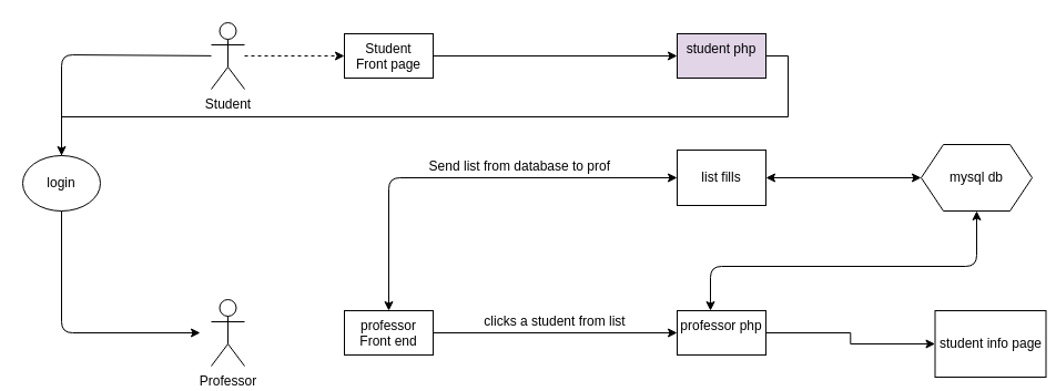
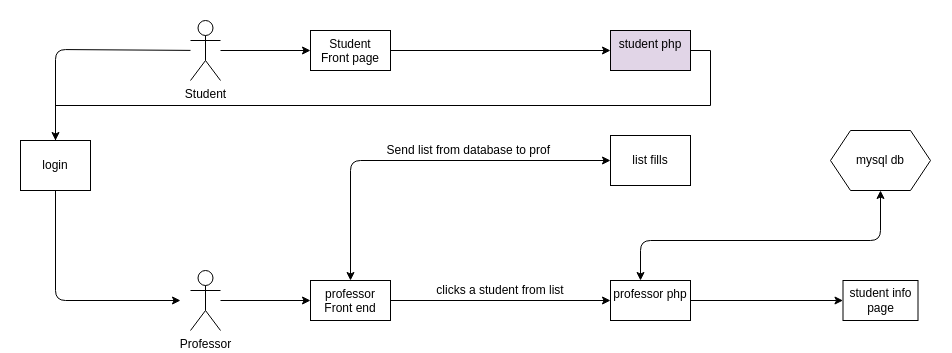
- <mxCell id="2" value="" style="edgeStyle=orthogonalEdgeStyle;rounded=0;orthogonalLoop=1;jettySize=auto;html=1;dashed=1;" edge="1" parent="1" source="3" target="5"><mxGeometry relative="1" as="geometry" /></mxCell>
+ <mxCell id="2" value="" style="edgeStyle=orthogonalEdgeStyle;rounded=0;orthogonalLoop=1;jettySize=auto;html=1;" edge="1" parent="1" source="3" target="5"><mxGeometry relative="1" as="geometry" /></mxCell>
- <mxCell id="24" value="" style="endArrow=classic;startArrow=classic;html=1;exitX=1;exitY=0.5;exitDx=0;exitDy=0;entryX=0;entryY=0.5;entryDx=0;entryDy=0;" edge="1" parent="1" source="22" target="8"><mxGeometry width="50" height="50" relative="1" as="geometry"><mxPoint x="740" y="185" as="sourcePoint" /><mxPoint x="790" y="135" as="targetPoint" /></mxGeometry></mxCell>
- <mxCell id="12" value="login" style="ellipse;whiteSpace=wrap;html=1;" vertex="1" parent="1"><mxGeometry x="20" y="140" width="70" height="50" as="geometry" /></mxCell>
+ <mxCell id="12" value="login" style="whiteSpace=wrap;html=1;rounded=0;" vertex="1" parent="1"><mxGeometry x="20" y="140" width="70" height="50" as="geometry" /></mxCell>
+ <mxCell id="9" value="" style="edgeStyle=orthogonalEdgeStyle;rounded=0;orthogonalLoop=1;jettySize=auto;html=1;" edge="1" parent="1" source="10" target="11"><mxGeometry relative="1" as="geometry" /></mxCell>
- <mxCell id="17" value="student info page" style="whiteSpace=wrap;html=1;" vertex="1" parent="1"><mxGeometry x="842.5" y="280" width="100" height="60" as="geometry" /></mxCell>
+ <mxCell id="17" value="student info page" style="whiteSpace=wrap;html=1;" vertex="1" parent="1"><mxGeometry x="842.5" y="280" width="75" height="40" as="geometry" /></mxCell>
